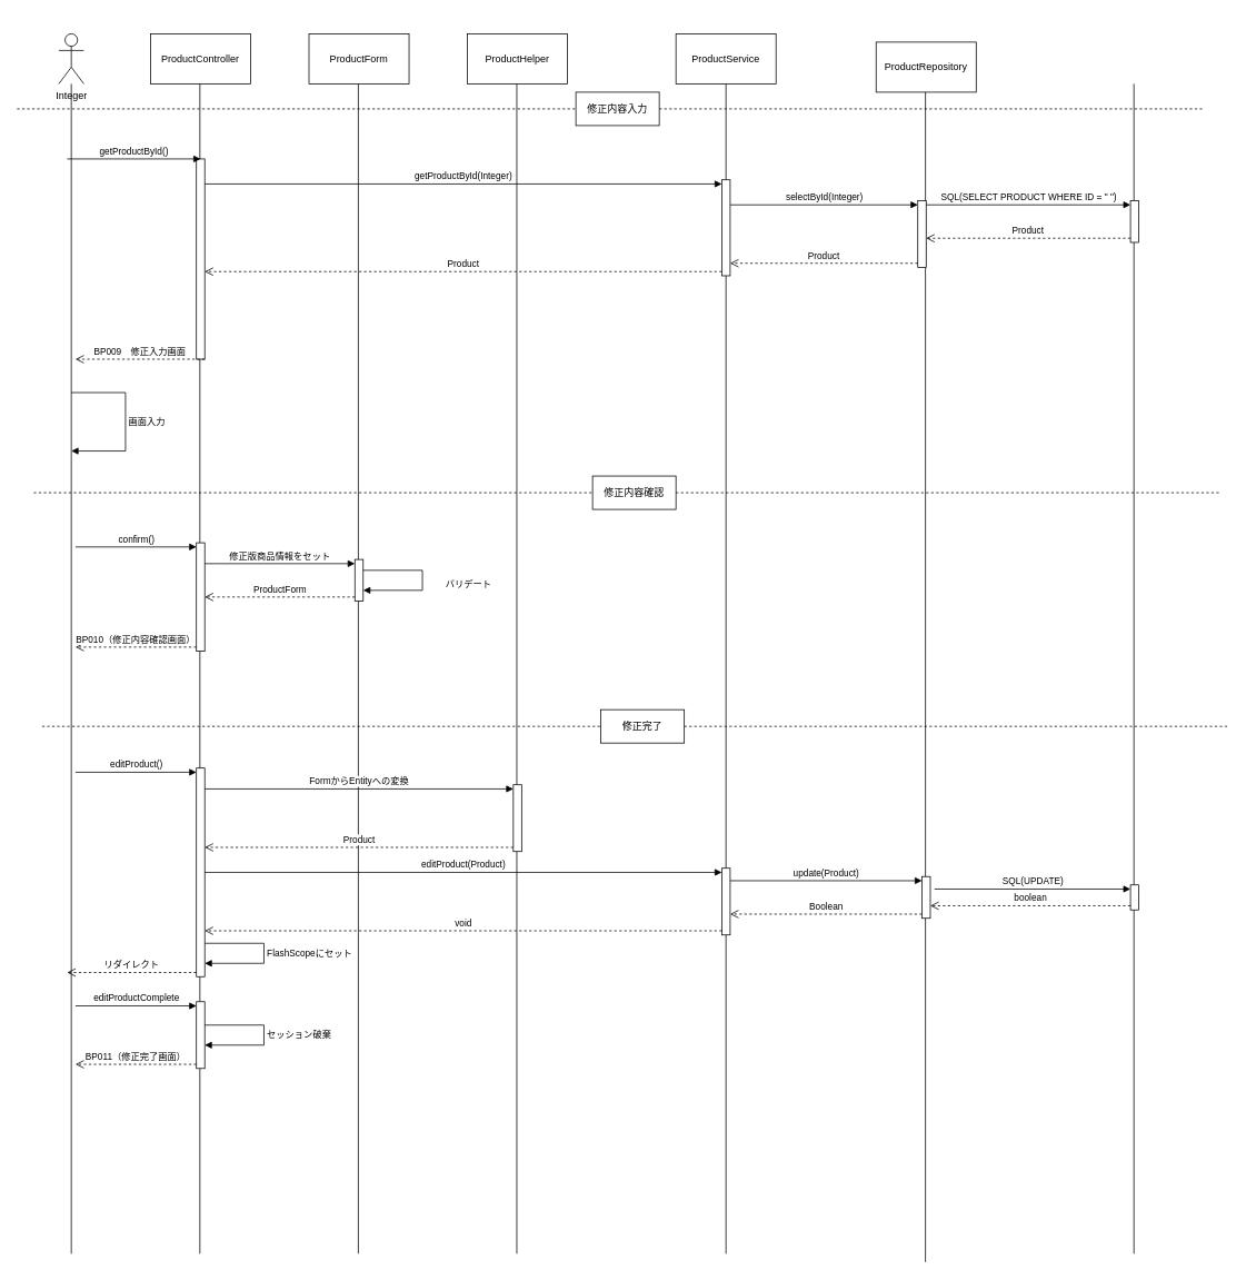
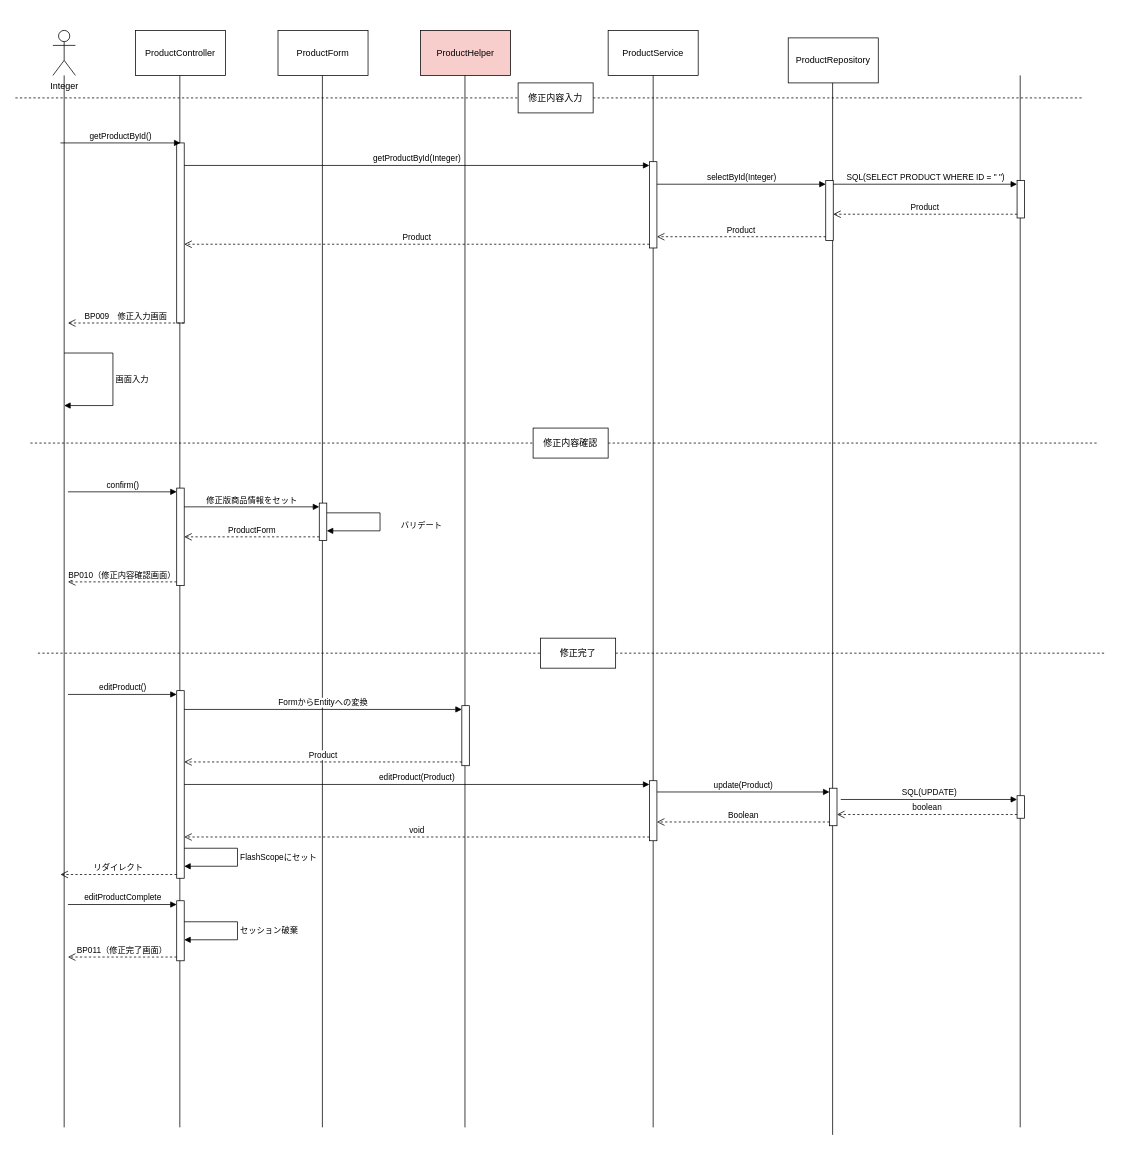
- <mxCell id="24" value="ProductHelper" style="rounded=0;whiteSpace=wrap;html=1;" parent="23" vertex="1"><mxGeometry width="120" height="60" as="geometry" /></mxCell>
+ <mxCell id="24" value="ProductHelper" style="rounded=0;whiteSpace=wrap;html=1;fillColor=#f8cecc;" parent="23" vertex="1"><mxGeometry width="120" height="60" as="geometry" /></mxCell>
